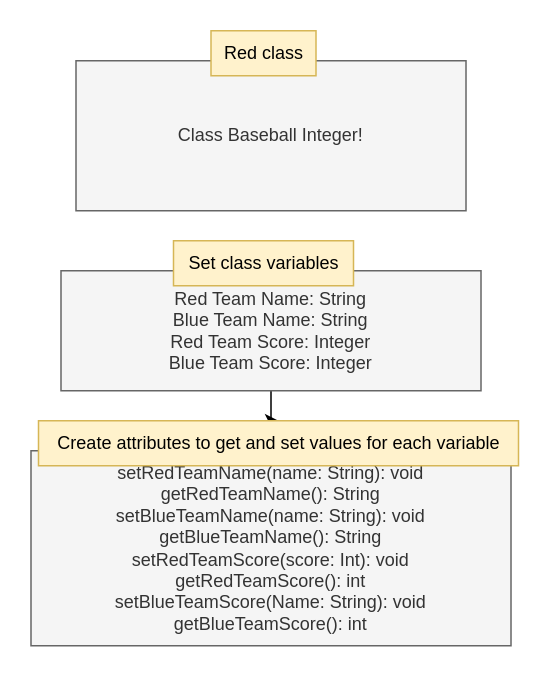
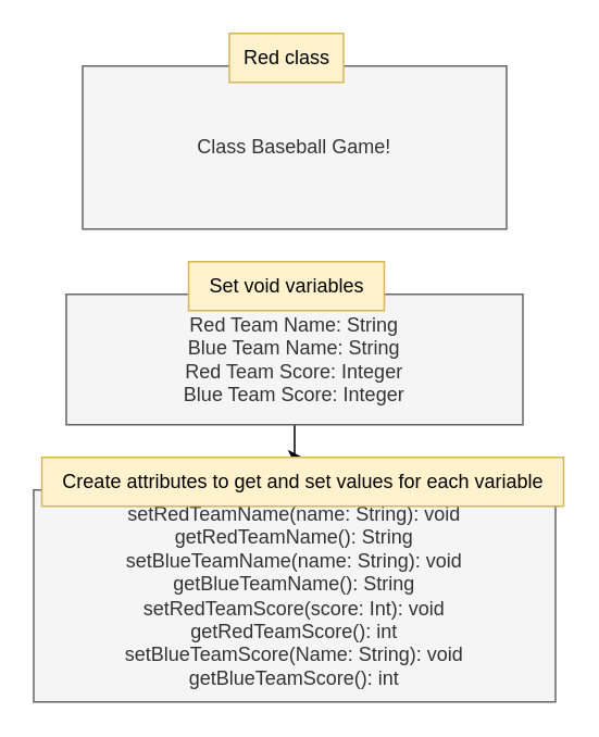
- <mxCell id="2" value="Class Baseball Integer!" style="rounded=0;whiteSpace=wrap;html=1;fillColor=#f5f5f5;fontColor=#333333;strokeColor=#666666;" vertex="1" parent="1"><mxGeometry x="50" y="40" width="260" height="100" as="geometry" /></mxCell>
+ <mxCell id="2" value="Class Baseball Game!" style="rounded=0;whiteSpace=wrap;html=1;fillColor=#f5f5f5;fontColor=#333333;strokeColor=#666666;" vertex="1" parent="1"><mxGeometry x="50" y="40" width="260" height="100" as="geometry" /></mxCell>
- <mxCell id="7" value="Set class variables" style="text;html=1;align=center;verticalAlign=middle;resizable=0;points=[];autosize=1;strokeColor=#d6b656;fillColor=#fff2cc;" vertex="1" parent="1"><mxGeometry x="115" y="160" width="120" height="30" as="geometry" /></mxCell>
+ <mxCell id="7" value="Set void variables" style="text;html=1;align=center;verticalAlign=middle;resizable=0;points=[];autosize=1;strokeColor=#d6b656;fillColor=#fff2cc;" vertex="1" parent="1"><mxGeometry x="115" y="160" width="120" height="30" as="geometry" /></mxCell>
